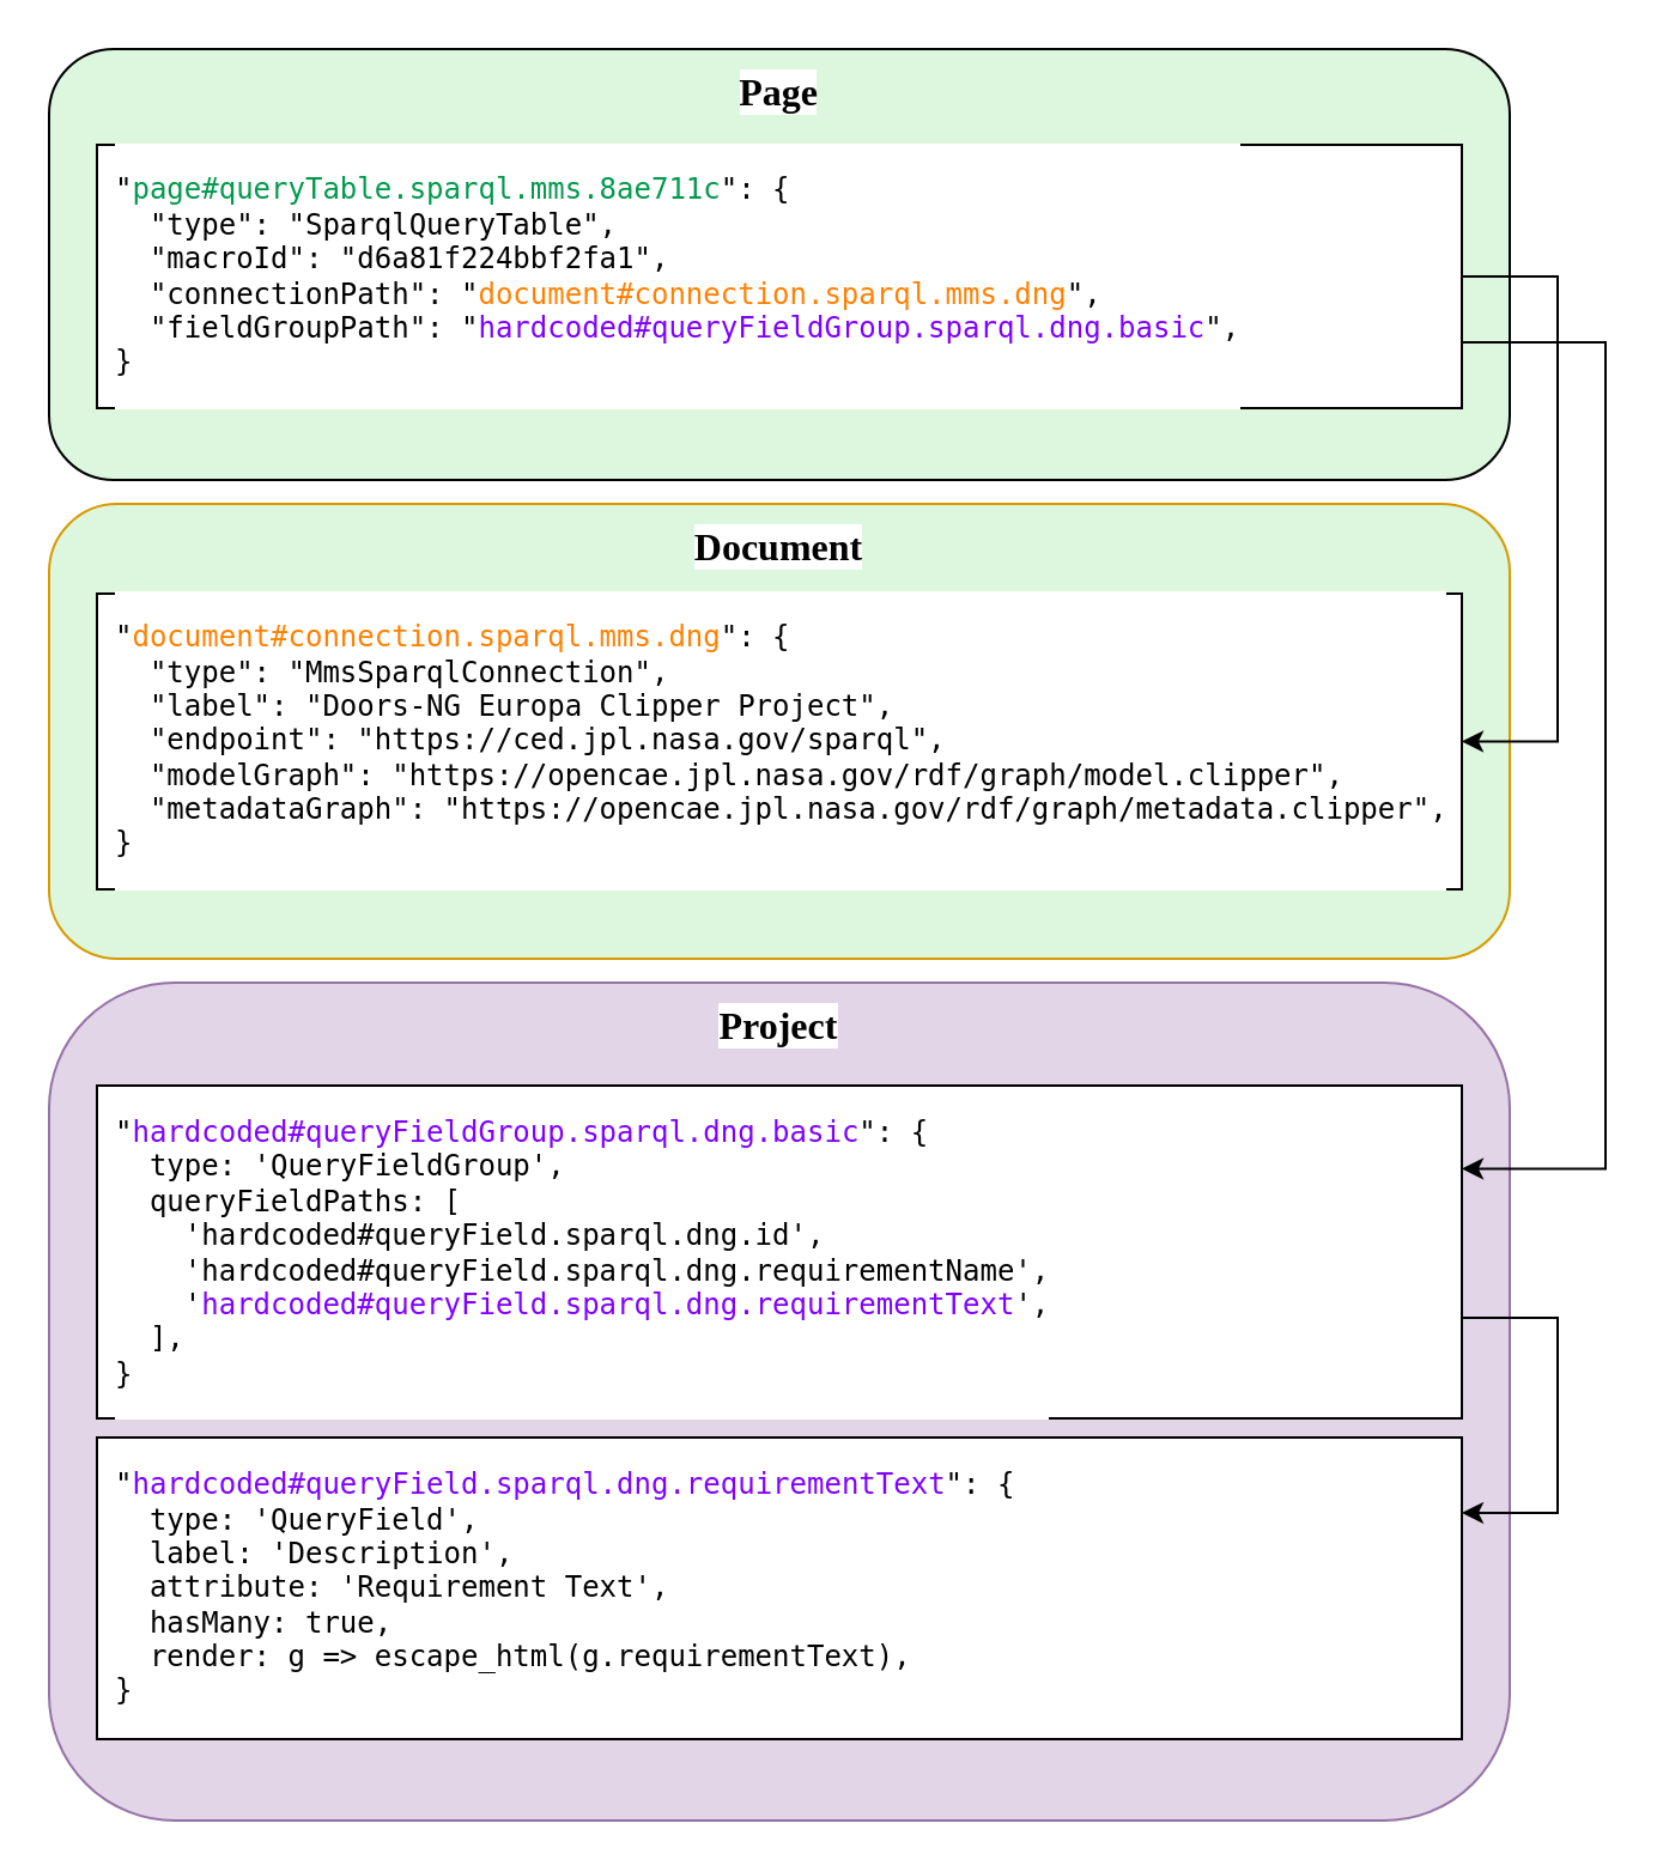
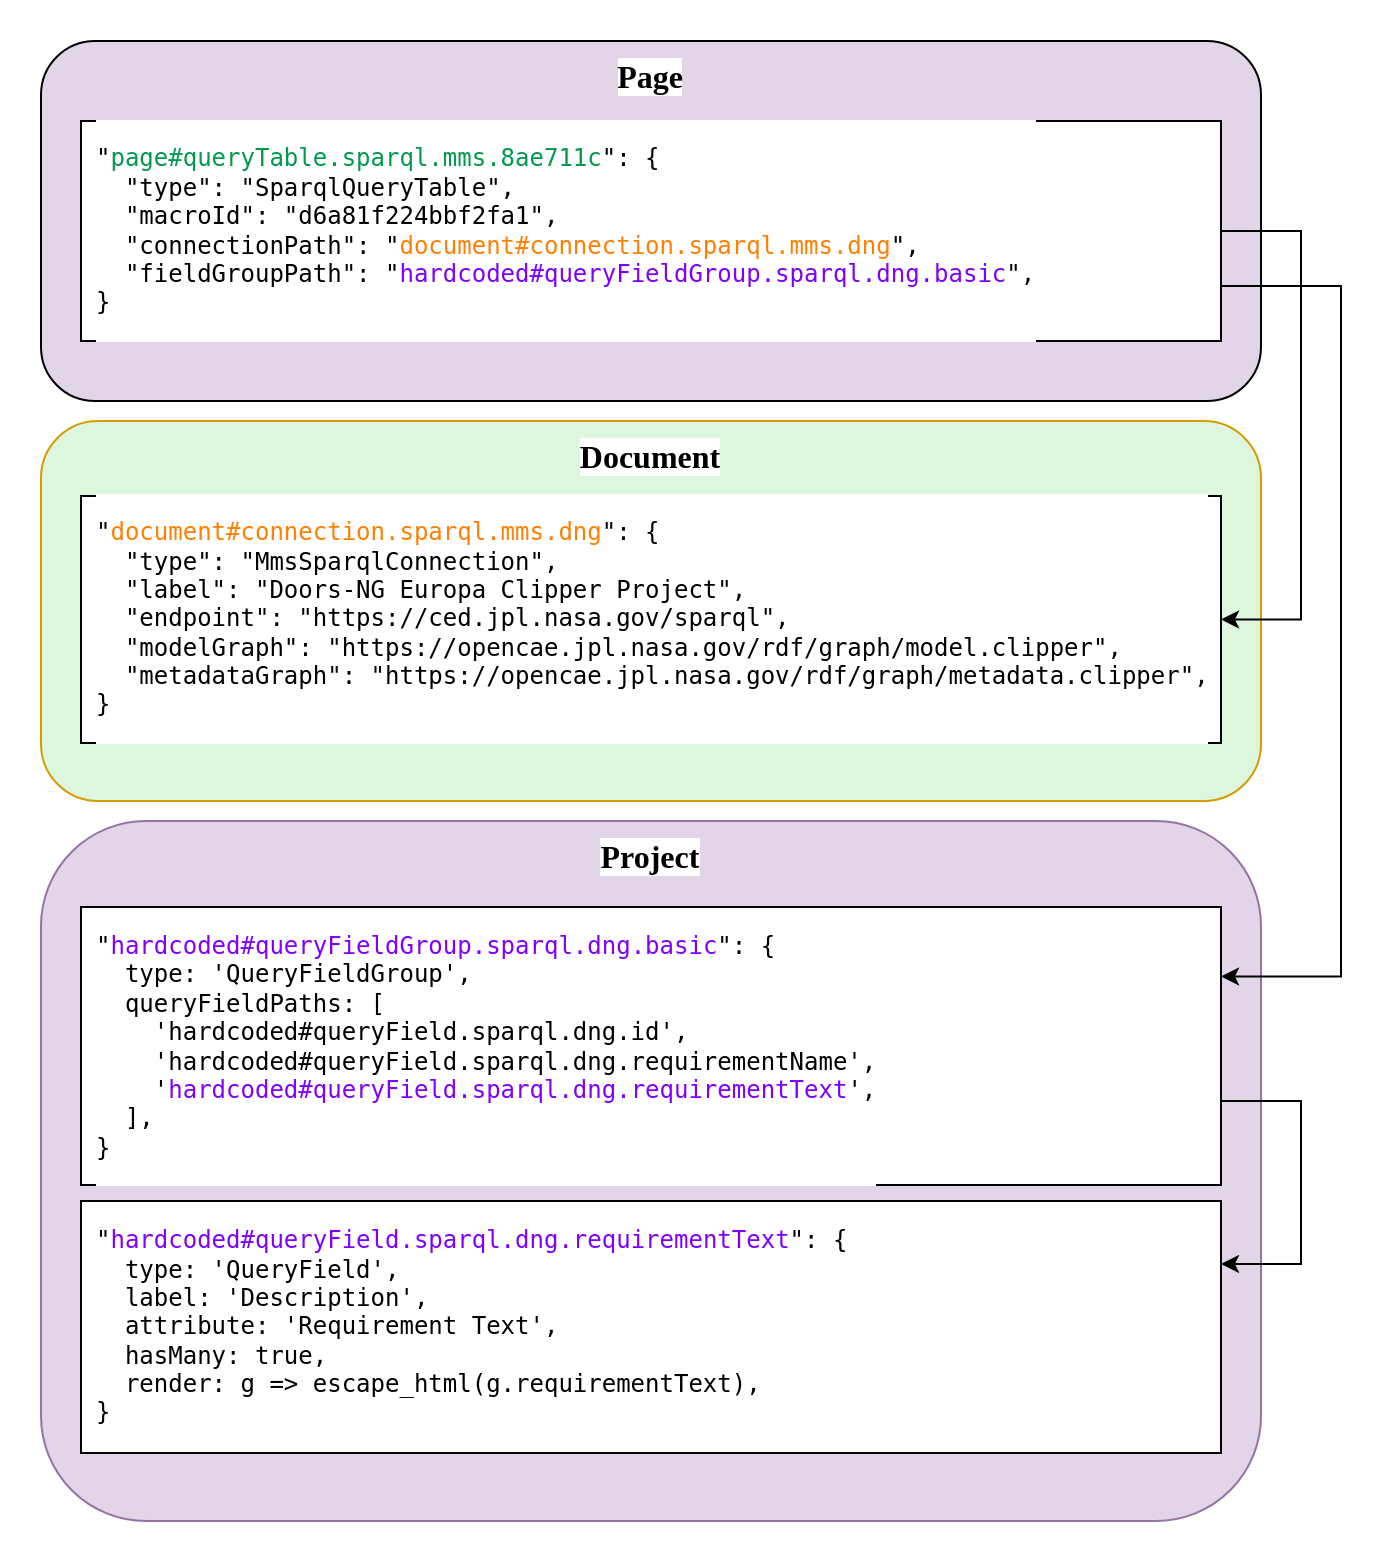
- <mxCell id="3" value="Page" style="rounded=1;whiteSpace=wrap;html=1;labelBackgroundColor=#ffffff;fontFamily=Verdana;fontSize=16;align=center;verticalAlign=top;fontStyle=1;spacingTop=2;fillColor=#DCF7DE;" vertex="1" parent="1"><mxGeometry x="20" y="20" width="610" height="180" as="geometry" /></mxCell>
+ <mxCell id="3" value="Page" style="rounded=1;whiteSpace=wrap;html=1;labelBackgroundColor=#ffffff;fontFamily=Verdana;fontSize=16;align=center;verticalAlign=top;fontStyle=1;spacingTop=2;fillColor=#e1d5e7;" vertex="1" parent="1"><mxGeometry x="20" y="20" width="610" height="180" as="geometry" /></mxCell>
